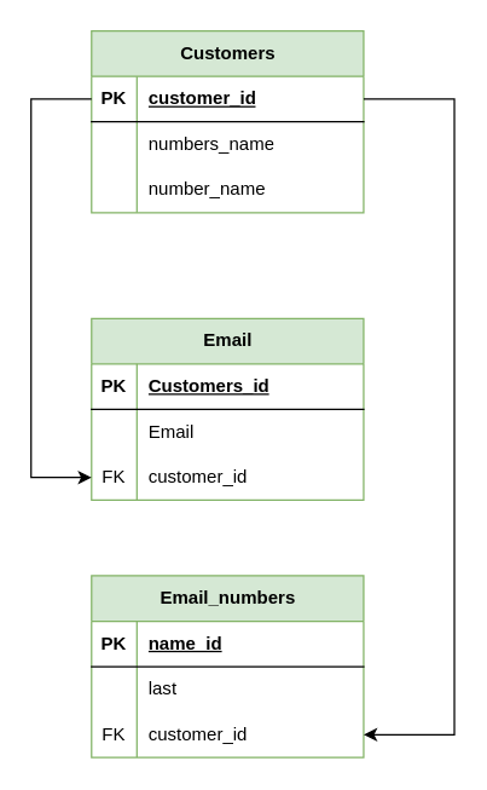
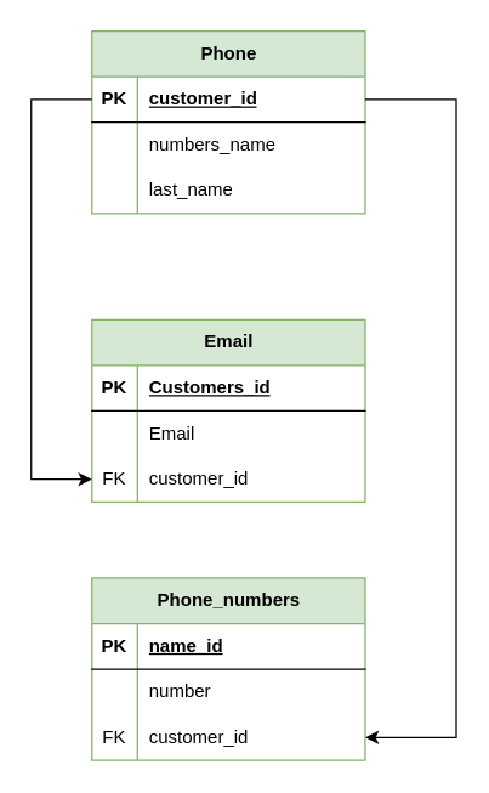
- <mxCell id="2" value="Customers" style="shape=table;startSize=30;container=1;collapsible=1;childLayout=tableLayout;fixedRows=1;rowLines=0;fontStyle=1;align=center;resizeLast=1;html=1;fillColor=#d5e8d4;strokeColor=#82b366;" vertex="1" parent="1"><mxGeometry x="60" y="20" width="180" height="120" as="geometry" /></mxCell>
+ <mxCell id="2" value="Phone" style="shape=table;startSize=30;container=1;collapsible=1;childLayout=tableLayout;fixedRows=1;rowLines=0;fontStyle=1;align=center;resizeLast=1;html=1;fillColor=#d5e8d4;strokeColor=#82b366;" vertex="1" parent="1"><mxGeometry x="60" y="20" width="180" height="120" as="geometry" /></mxCell>
- <mxCell id="11" value="number_name" style="shape=partialRectangle;connectable=0;fillColor=none;top=0;left=0;bottom=0;right=0;align=left;spacingLeft=6;overflow=hidden;whiteSpace=wrap;html=1;" vertex="1" parent="9"><mxGeometry x="30" width="150" height="30" as="geometry"><mxRectangle width="150" height="30" as="alternateBounds" /></mxGeometry></mxCell>
+ <mxCell id="11" value="last_name" style="shape=partialRectangle;connectable=0;fillColor=none;top=0;left=0;bottom=0;right=0;align=left;spacingLeft=6;overflow=hidden;whiteSpace=wrap;html=1;" vertex="1" parent="9"><mxGeometry x="30" width="150" height="30" as="geometry"><mxRectangle width="150" height="30" as="alternateBounds" /></mxGeometry></mxCell>
- <mxCell id="22" value="Email_numbers" style="shape=table;startSize=30;container=1;collapsible=1;childLayout=tableLayout;fixedRows=1;rowLines=0;fontStyle=1;align=center;resizeLast=1;html=1;fillColor=#d5e8d4;strokeColor=#82b366;" vertex="1" parent="1"><mxGeometry x="60" y="380" width="180" height="120" as="geometry" /></mxCell>
+ <mxCell id="22" value="Phone_numbers" style="shape=table;startSize=30;container=1;collapsible=1;childLayout=tableLayout;fixedRows=1;rowLines=0;fontStyle=1;align=center;resizeLast=1;html=1;fillColor=#d5e8d4;strokeColor=#82b366;" vertex="1" parent="1"><mxGeometry x="60" y="380" width="180" height="120" as="geometry" /></mxCell>
- <mxCell id="28" value="last" style="shape=partialRectangle;connectable=0;fillColor=none;top=0;left=0;bottom=0;right=0;align=left;spacingLeft=6;overflow=hidden;whiteSpace=wrap;html=1;" vertex="1" parent="26"><mxGeometry x="30" width="150" height="30" as="geometry"><mxRectangle width="150" height="30" as="alternateBounds" /></mxGeometry></mxCell>
+ <mxCell id="28" value="number" style="shape=partialRectangle;connectable=0;fillColor=none;top=0;left=0;bottom=0;right=0;align=left;spacingLeft=6;overflow=hidden;whiteSpace=wrap;html=1;" vertex="1" parent="26"><mxGeometry x="30" width="150" height="30" as="geometry"><mxRectangle width="150" height="30" as="alternateBounds" /></mxGeometry></mxCell>
